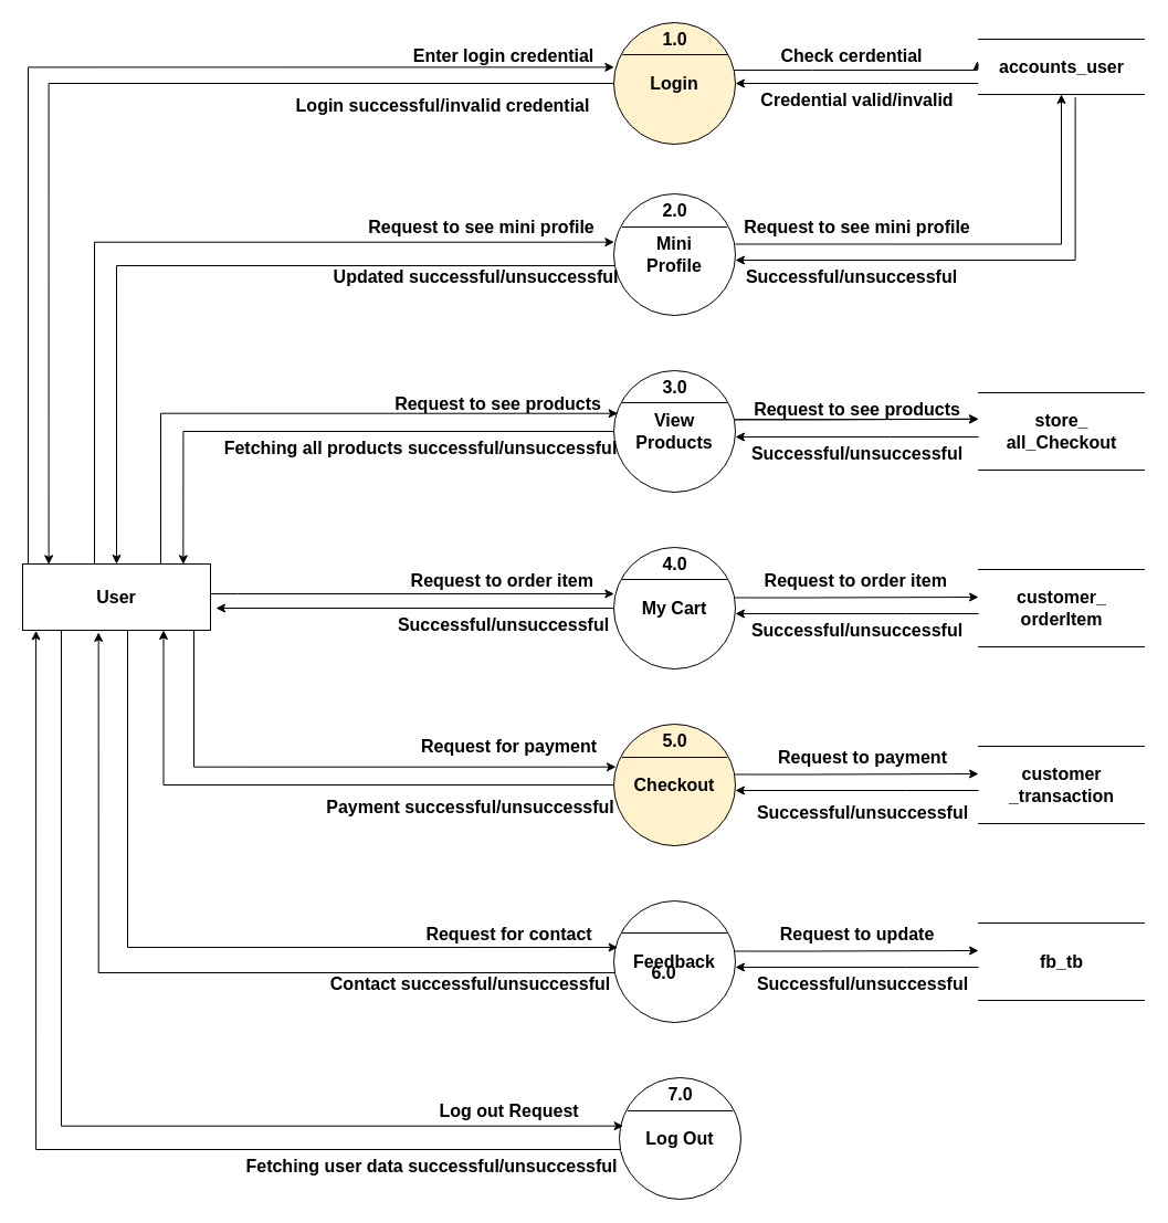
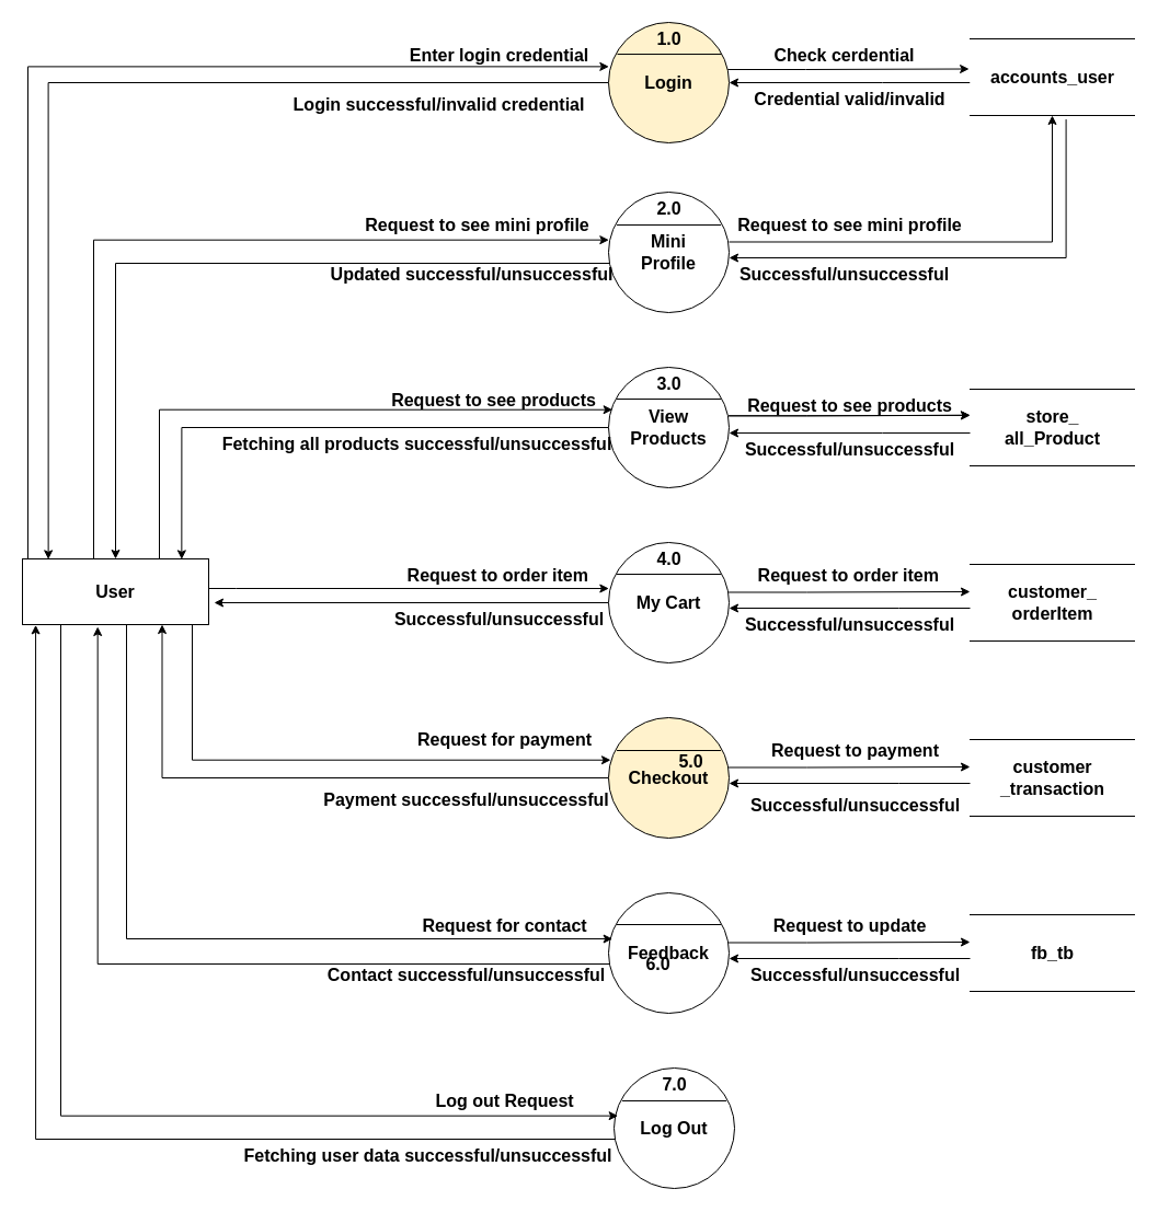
- <mxCell id="8" value="&lt;b&gt;accounts_user&lt;/b&gt;" style="html=1;dashed=0;whitespace=wrap;shape=partialRectangle;right=0;left=0;fontSize=16;" parent="1" vertex="1"><mxGeometry x="885" y="35" width="150" height="50" as="geometry" /></mxCell>
+ <mxCell id="8" value="&lt;b&gt;accounts_user&lt;/b&gt;" style="html=1;dashed=0;whitespace=wrap;shape=partialRectangle;right=0;left=0;fontSize=16;" parent="1" vertex="1"><mxGeometry x="885" y="35" width="150" height="70" as="geometry" /></mxCell>
- <mxCell id="13" value="&lt;b&gt;store_&lt;br&gt;all_Checkout&lt;/b&gt;" style="html=1;dashed=0;whitespace=wrap;shape=partialRectangle;right=0;left=0;fontSize=16;" parent="1" vertex="1"><mxGeometry x="885" y="355" width="150" height="70" as="geometry" /></mxCell>
+ <mxCell id="13" value="&lt;b&gt;store_&lt;br&gt;all_Product&lt;/b&gt;" style="html=1;dashed=0;whitespace=wrap;shape=partialRectangle;right=0;left=0;fontSize=16;" parent="1" vertex="1"><mxGeometry x="885" y="355" width="150" height="70" as="geometry" /></mxCell>
- <mxCell id="60" value="&lt;span style=&quot;font-size: 16px;&quot;&gt;&lt;b&gt;5.0&lt;/b&gt;&lt;/span&gt;" style="text;html=1;align=center;verticalAlign=middle;resizable=0;points=[];autosize=1;strokeColor=none;fillColor=none;" parent="1" vertex="1"><mxGeometry x="585" y="655" width="50" height="30" as="geometry" /></mxCell>
+ <mxCell id="60" value="&lt;span style=&quot;font-size: 16px;&quot;&gt;&lt;b&gt;5.0&lt;/b&gt;&lt;/span&gt;" style="text;html=1;align=center;verticalAlign=middle;resizable=0;points=[];autosize=1;strokeColor=none;fillColor=none;" parent="1" vertex="1"><mxGeometry x="605" y="680" width="50" height="30" as="geometry" /></mxCell>
